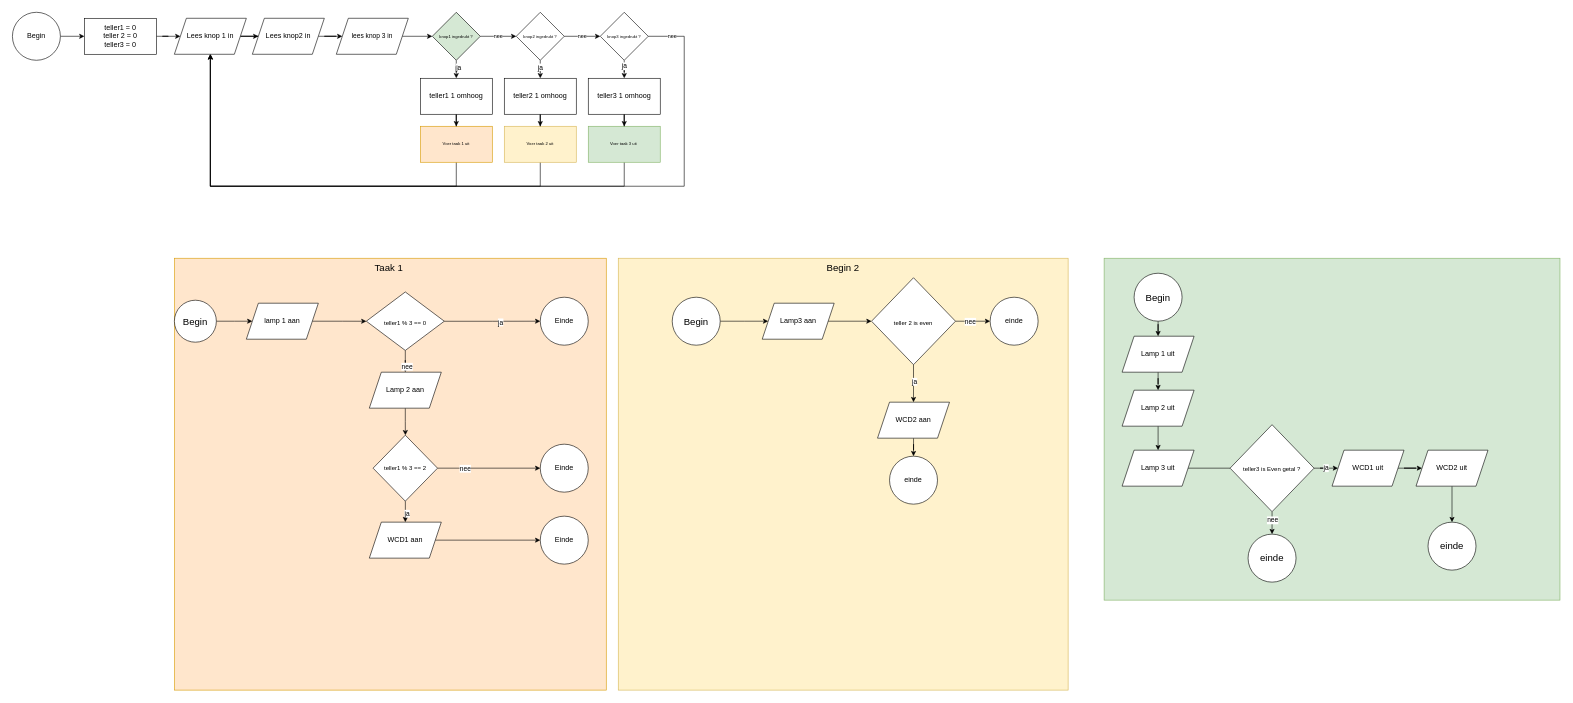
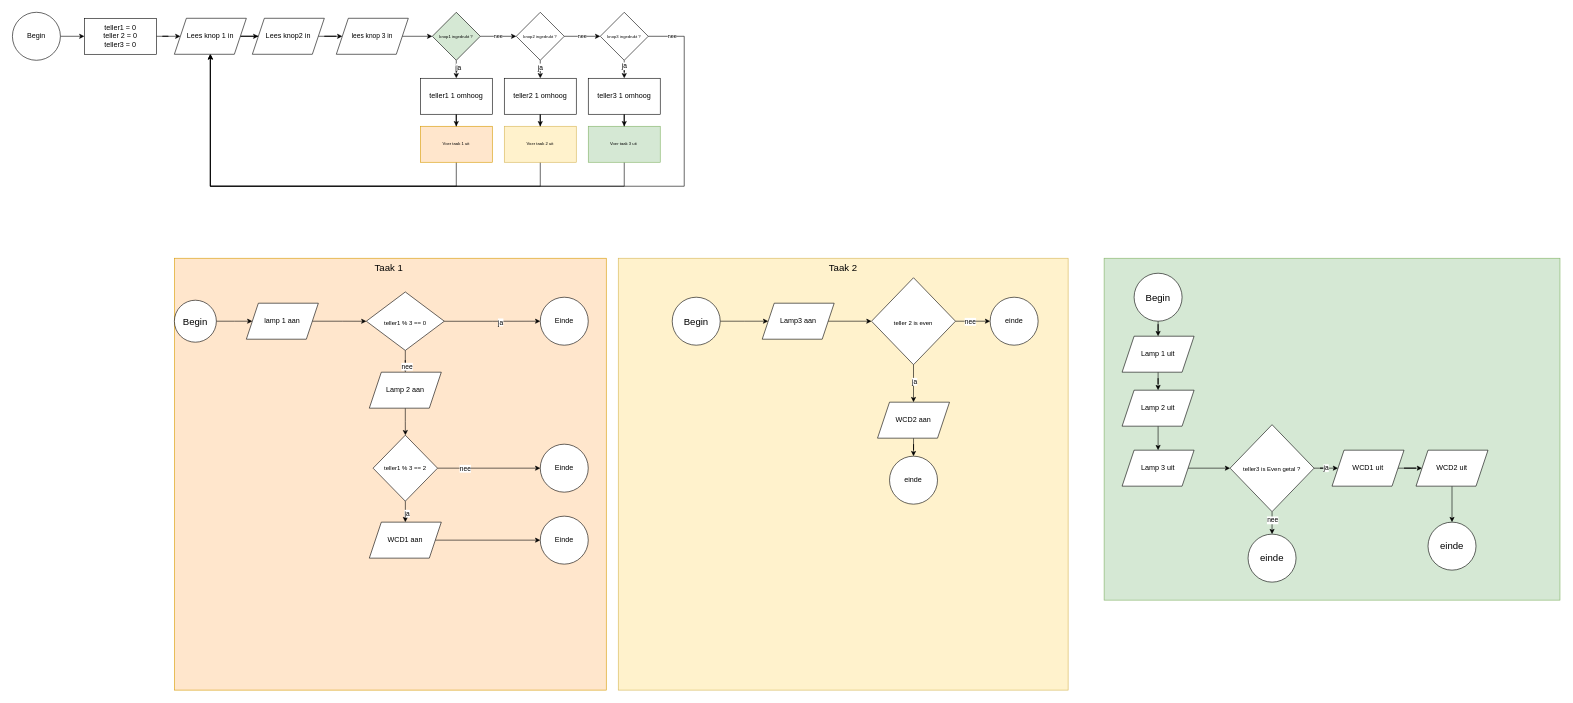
- <mxCell id="39" value="&lt;font style=&quot;font-size: 16px;&quot;&gt;Begin 2&lt;/font&gt;" style="rounded=0;whiteSpace=wrap;html=1;fontSize=10;fillColor=#fff2cc;strokeColor=#d6b656;align=center;verticalAlign=top;" parent="1" vertex="1"><mxGeometry x="1030" y="430" width="750" height="720" as="geometry" /></mxCell>
+ <mxCell id="39" value="&lt;font style=&quot;font-size: 16px;&quot;&gt;Taak 2&lt;/font&gt;" style="rounded=0;whiteSpace=wrap;html=1;fontSize=10;fillColor=#fff2cc;strokeColor=#d6b656;align=center;verticalAlign=top;" parent="1" vertex="1"><mxGeometry x="1030" y="430" width="750" height="720" as="geometry" /></mxCell>
- <mxCell id="77" style="edgeStyle=orthogonalEdgeStyle;rounded=0;orthogonalLoop=1;jettySize=auto;html=1;entryX=0;entryY=0.5;entryDx=0;entryDy=0;endArrow=none;" parent="1" source="78" target="54" edge="1"><mxGeometry relative="1" as="geometry"><mxPoint x="2140" y="1080" as="targetPoint" /></mxGeometry></mxCell>
+ <mxCell id="77" style="edgeStyle=orthogonalEdgeStyle;rounded=0;orthogonalLoop=1;jettySize=auto;html=1;entryX=0;entryY=0.5;entryDx=0;entryDy=0;" parent="1" source="78" target="54" edge="1"><mxGeometry relative="1" as="geometry"><mxPoint x="2140" y="1080" as="targetPoint" /></mxGeometry></mxCell>
